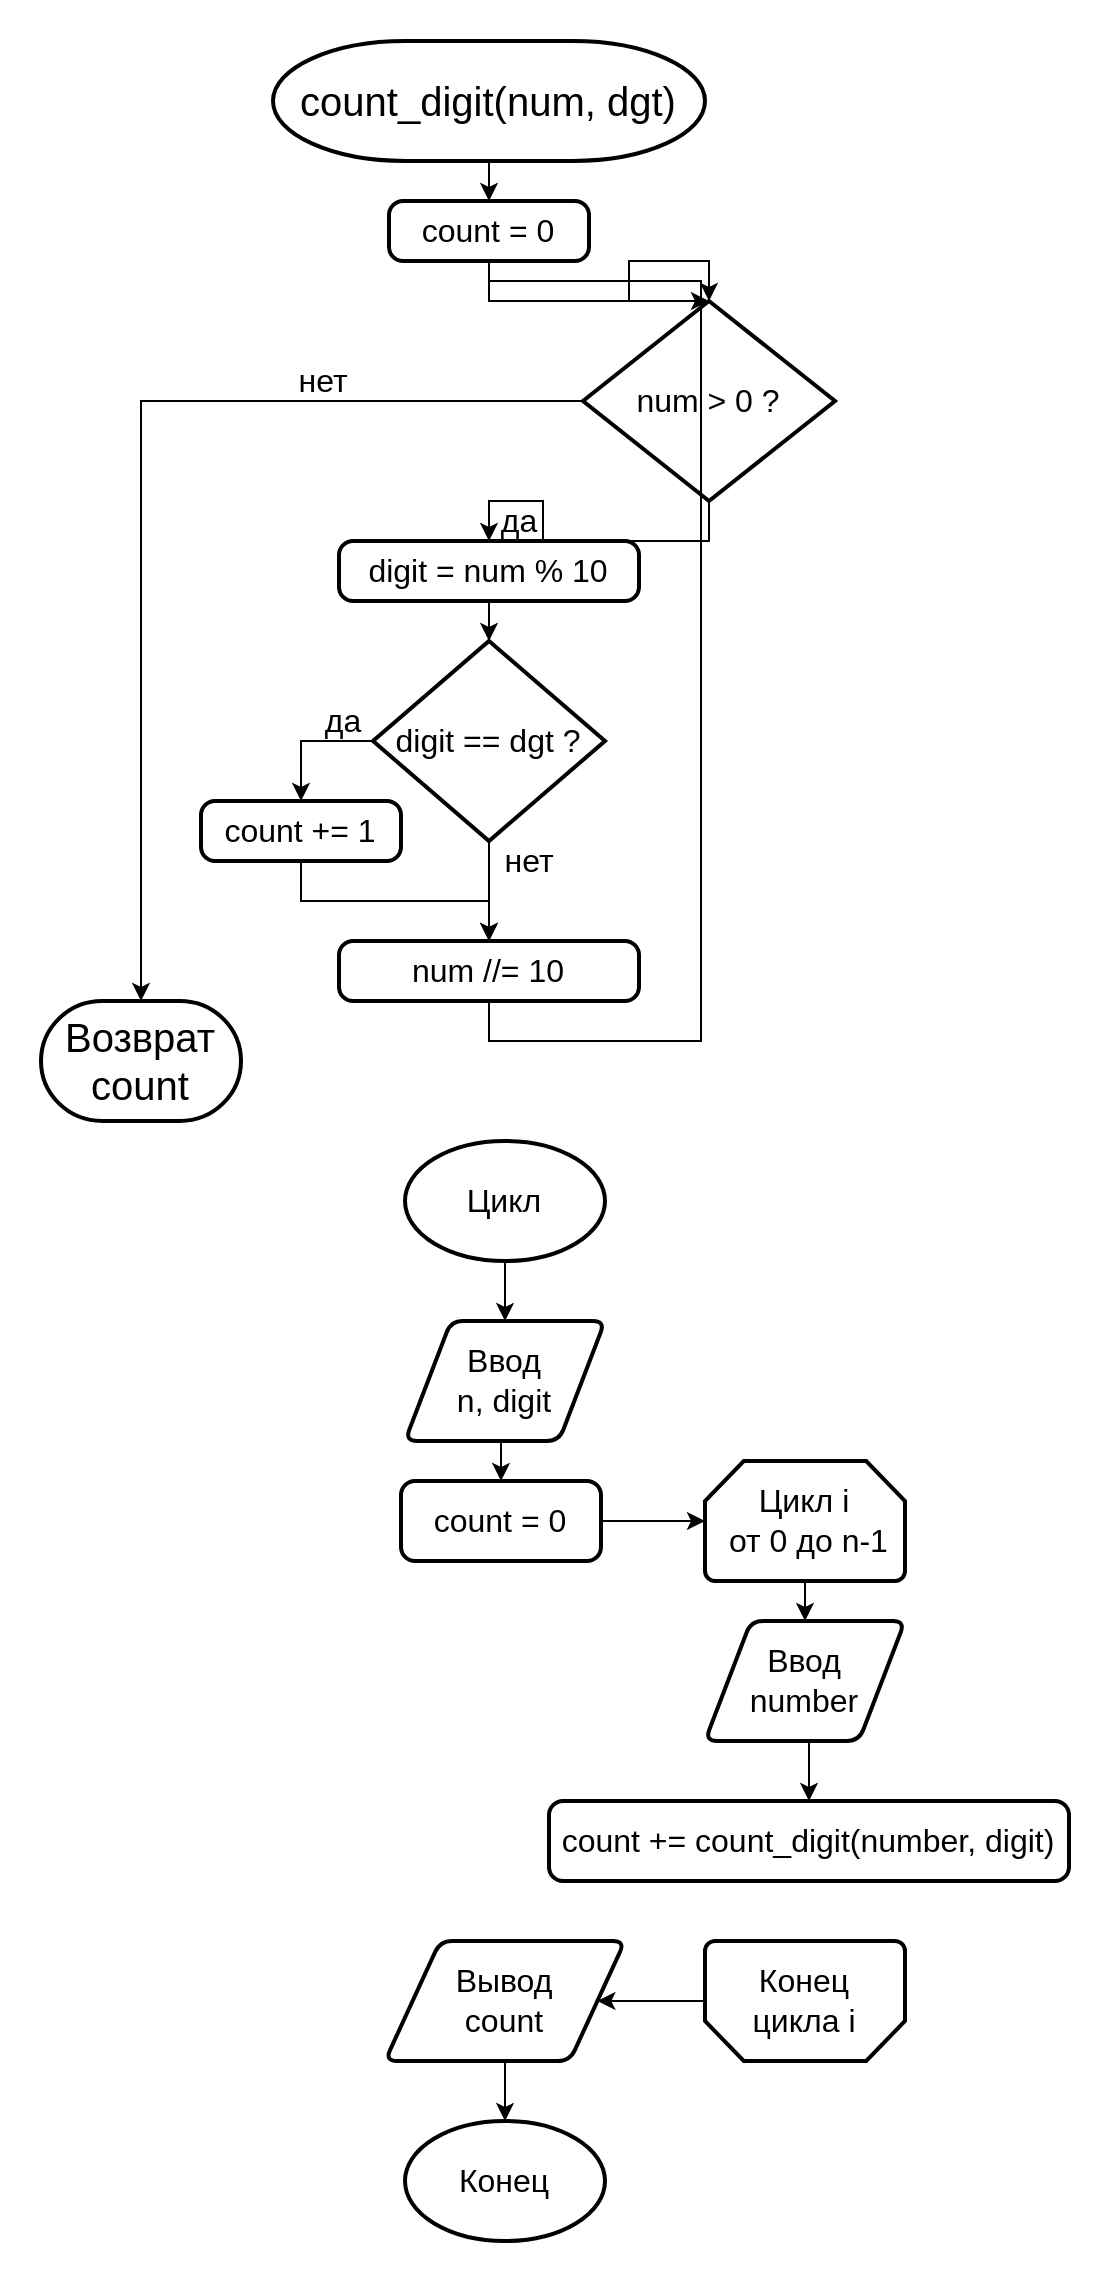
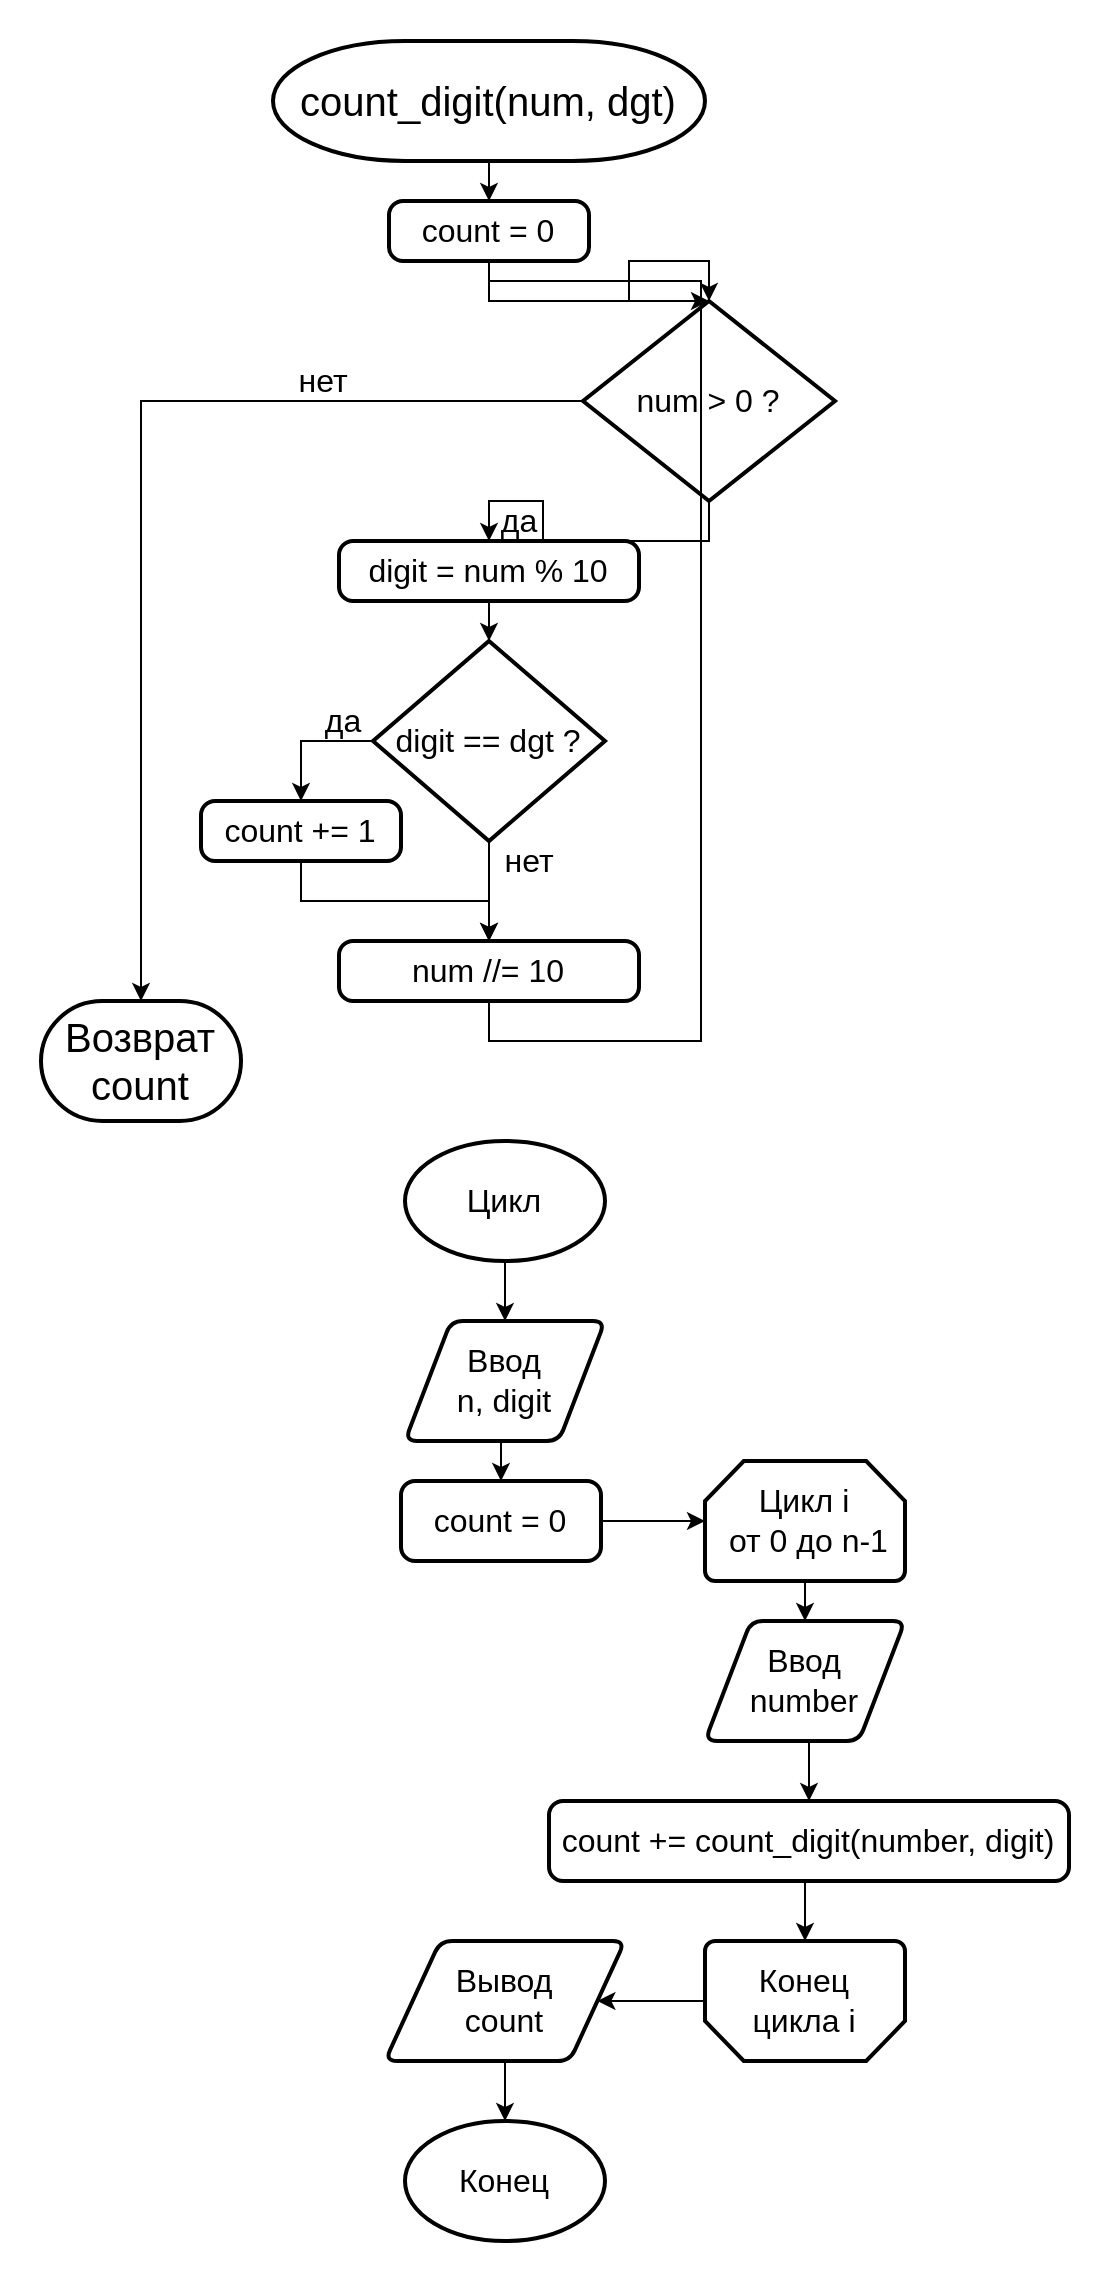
+ <mxCell id="38" style="edgeStyle=orthogonalEdgeStyle;rounded=0;orthogonalLoop=1;jettySize=auto;html=1;exitX=0.5;exitY=1;exitDx=0;exitDy=0;entryX=0.5;entryY=1;entryDx=0;entryDy=0;entryPerimeter=0;fontSize=16;" edge="1" parent="1" source="39" target="35"><mxGeometry relative="1" as="geometry" /></mxCell>
